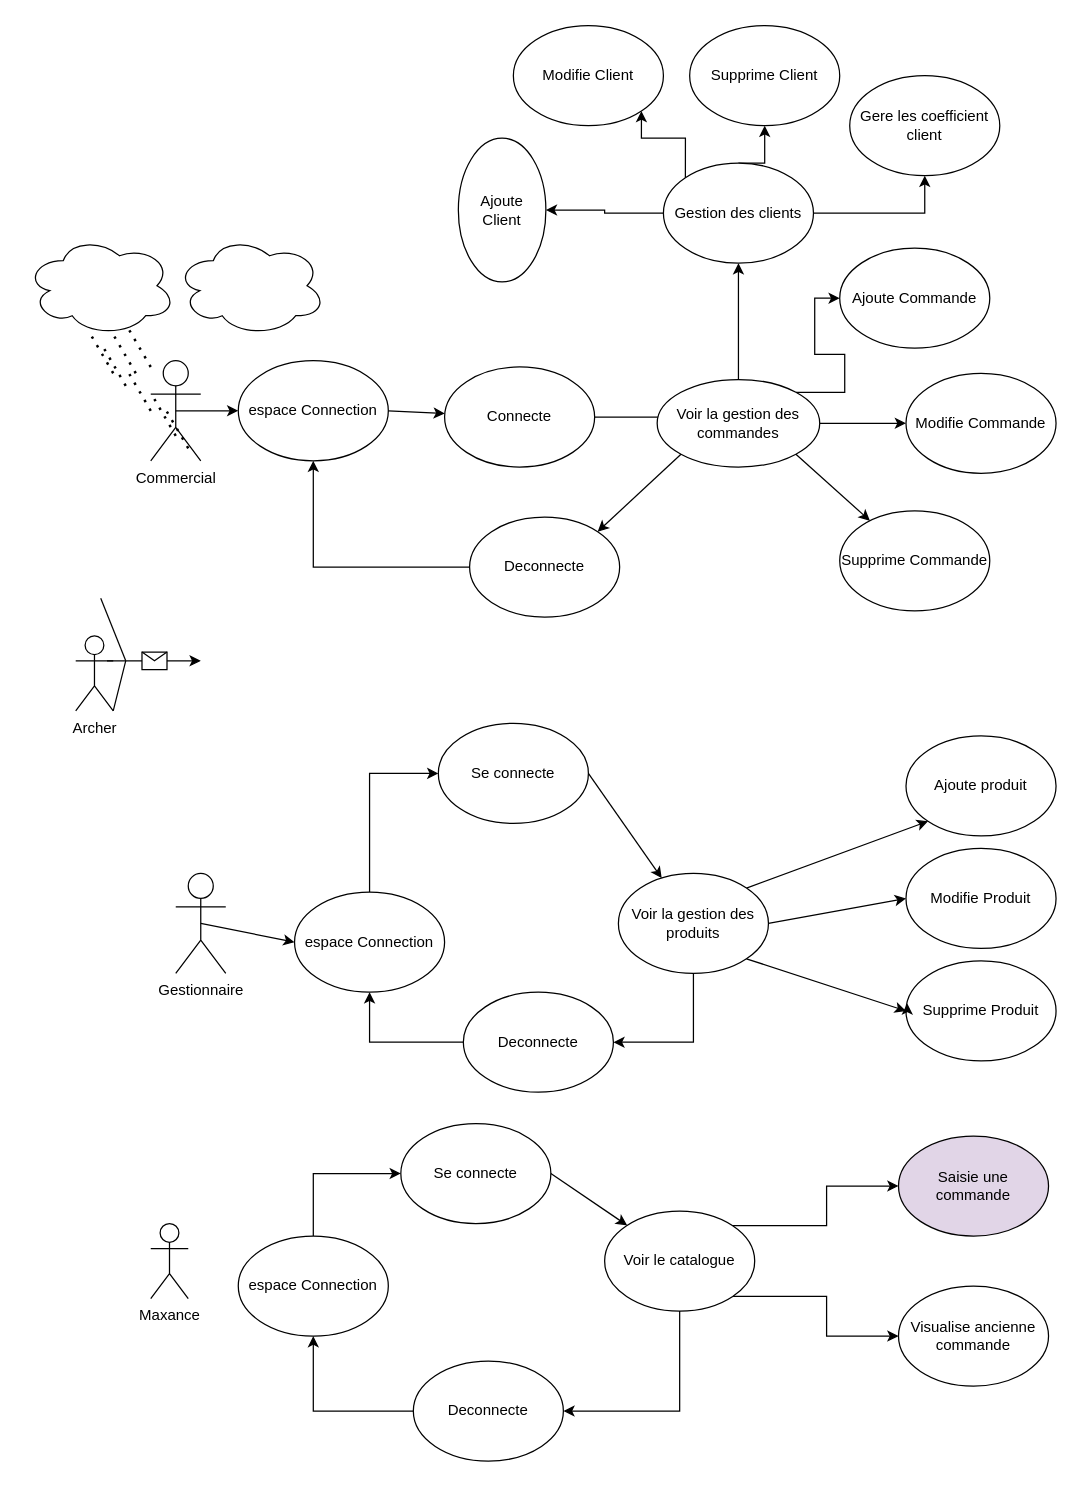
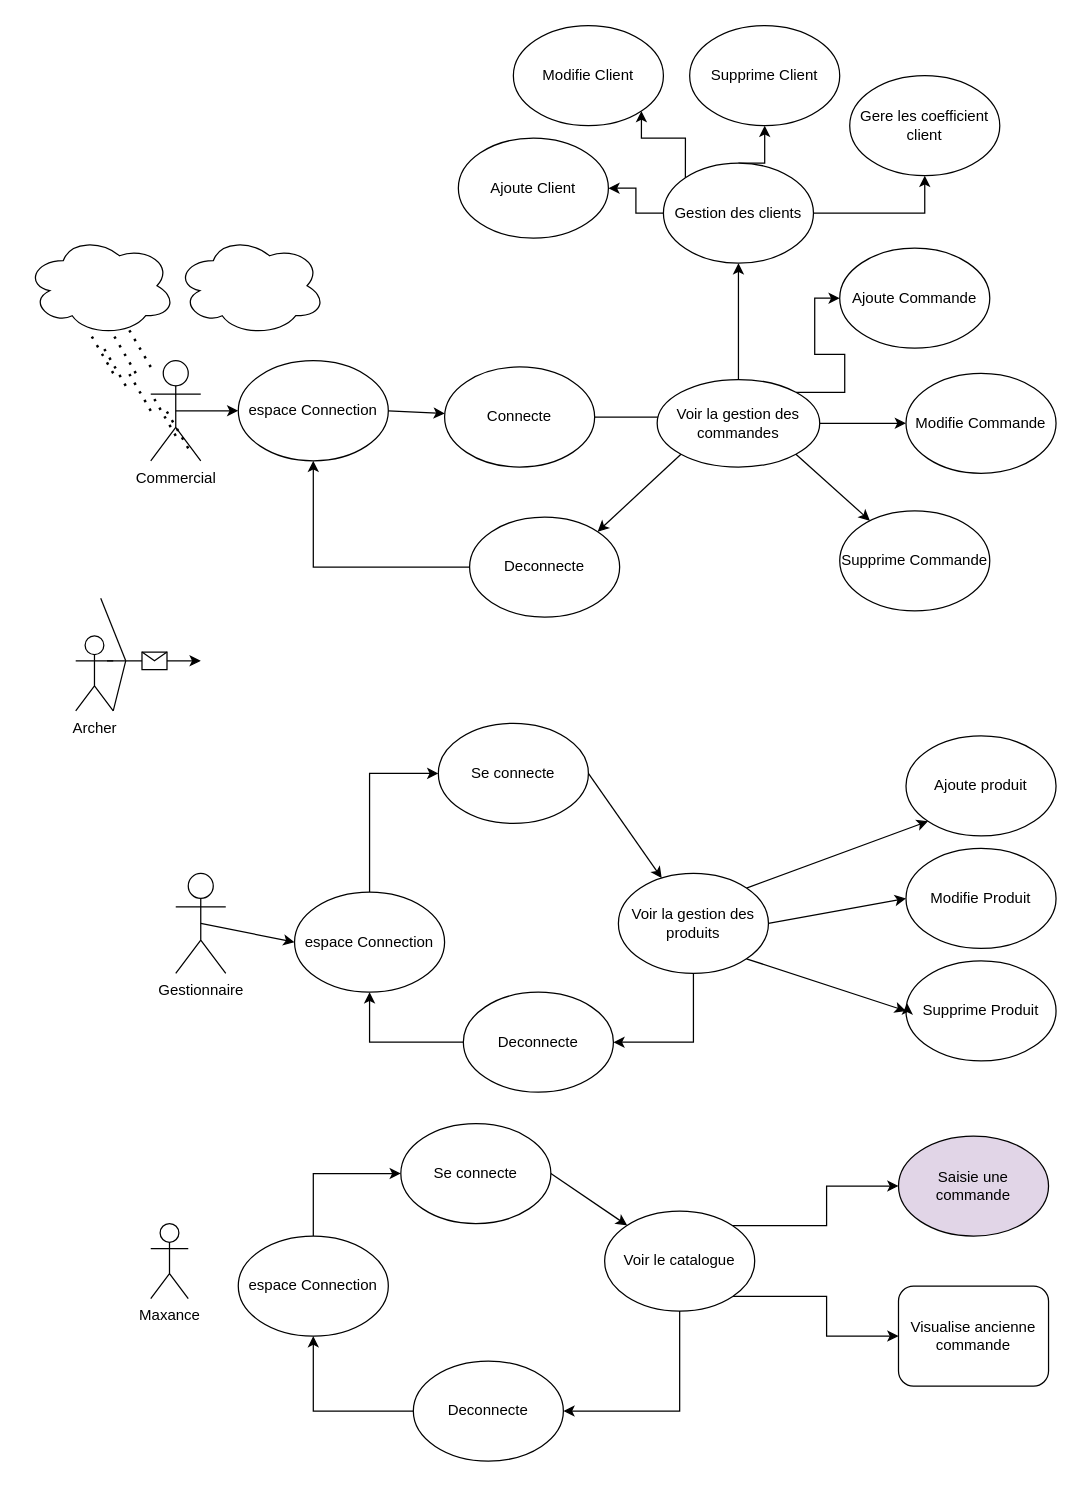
- <mxCell id="70" value="Ajoute Client" style="ellipse;whiteSpace=wrap;html=1;" vertex="1" parent="1"><mxGeometry x="366" y="110" width="70" height="115" as="geometry" /></mxCell>
+ <mxCell id="70" value="Ajoute Client" style="ellipse;whiteSpace=wrap;html=1;" vertex="1" parent="1"><mxGeometry x="366" y="110" width="120" height="80" as="geometry" /></mxCell>
- <mxCell id="22" value="Visualise ancienne commande" style="ellipse;whiteSpace=wrap;html=1;" vertex="1" parent="1"><mxGeometry x="718" y="1028" width="120" height="80" as="geometry" /></mxCell>
+ <mxCell id="22" value="Visualise ancienne commande" style="whiteSpace=wrap;html=1;rounded=1;" vertex="1" parent="1"><mxGeometry x="718" y="1028" width="120" height="80" as="geometry" /></mxCell>
